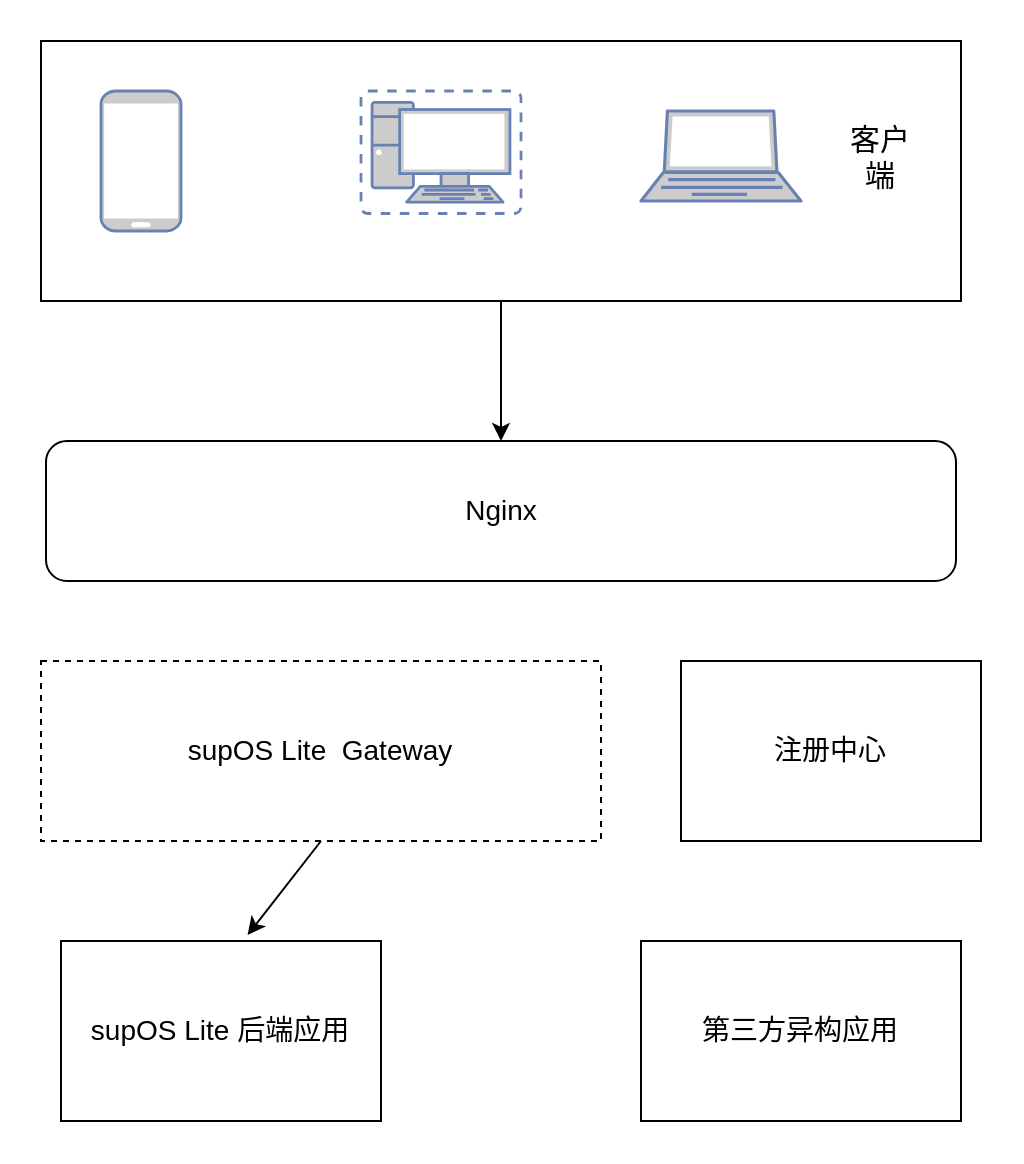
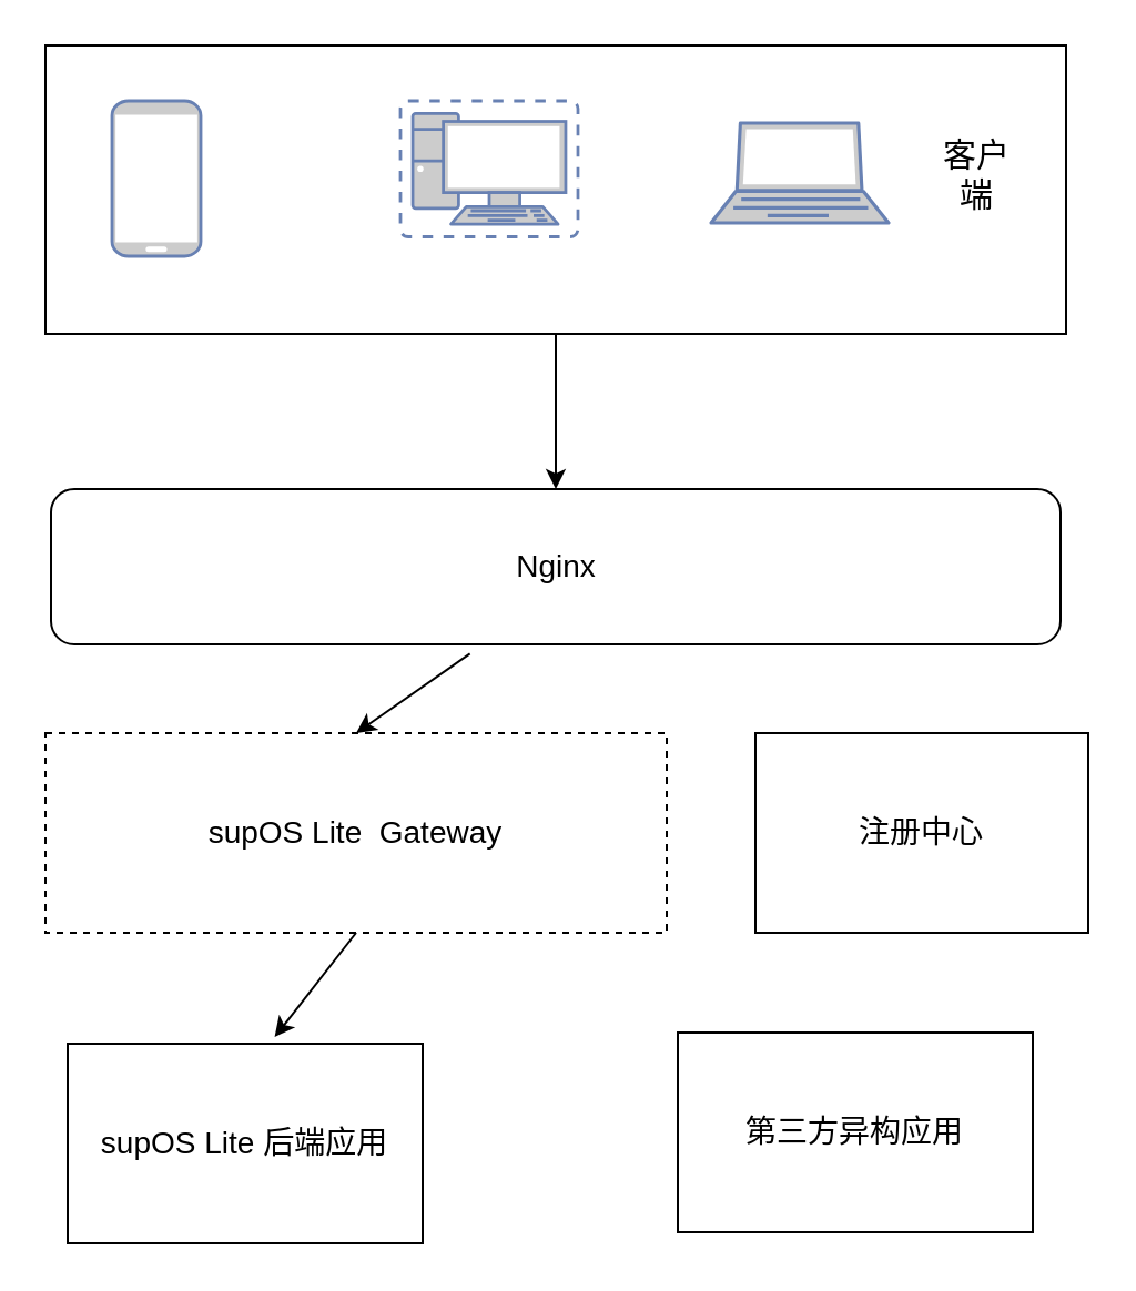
+ <mxCell id="11" value="" style="endArrow=classic;html=1;entryX=0.5;entryY=0;entryDx=0;entryDy=0;exitX=0.415;exitY=1.06;exitDx=0;exitDy=0;exitPerimeter=0;" parent="1" target="2" edge="1" source="10"><mxGeometry width="50" height="50" relative="1" as="geometry"><mxPoint x="250" y="290" as="sourcePoint" /><mxPoint x="240" y="300" as="targetPoint" /></mxGeometry></mxCell>
- <mxCell id="8" value="&lt;span style=&quot;font-size: 14px&quot;&gt;第三方异构应用&lt;/span&gt;" style="rounded=0;whiteSpace=wrap;html=1;" parent="1" vertex="1"><mxGeometry x="320" y="470" width="160" height="90" as="geometry" /></mxCell>
+ <mxCell id="8" value="&lt;span style=&quot;font-size: 14px&quot;&gt;第三方异构应用&lt;/span&gt;" style="rounded=0;whiteSpace=wrap;html=1;" parent="1" vertex="1"><mxGeometry x="305" y="465" width="160" height="90" as="geometry" /></mxCell>
